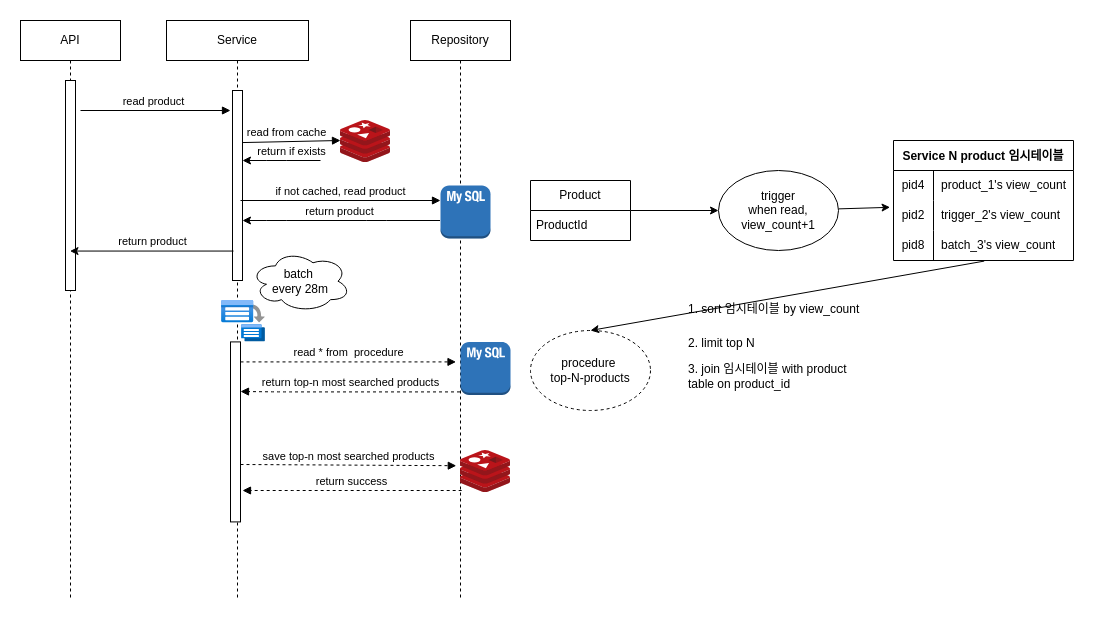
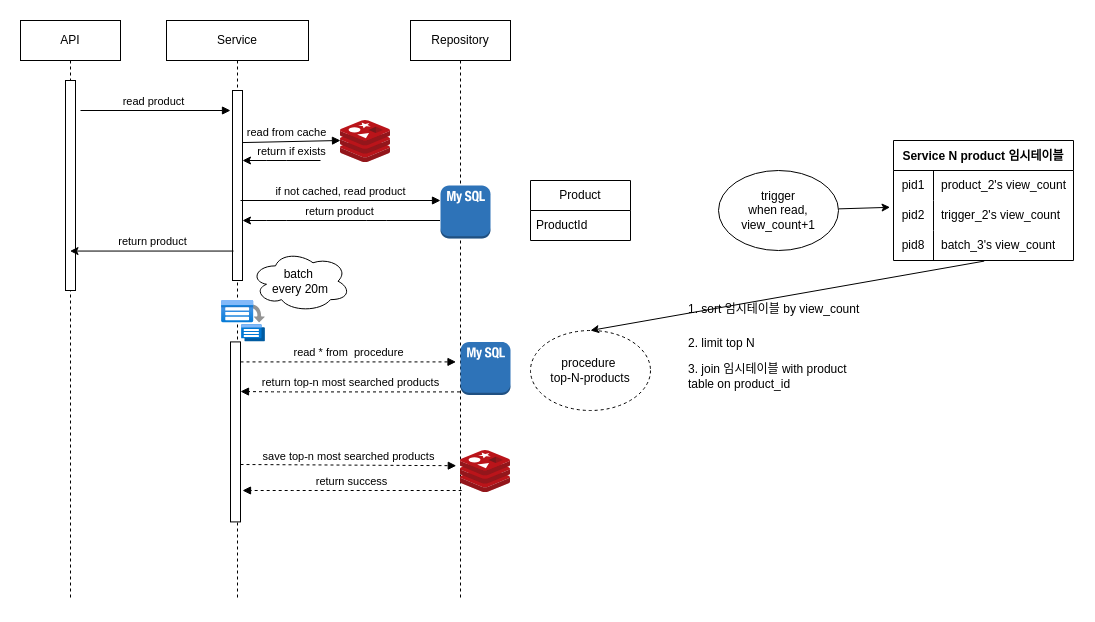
- <mxCell id="18" value="pid4" style="shape=partialRectangle;html=1;whiteSpace=wrap;connectable=0;fillColor=none;top=0;left=0;bottom=0;right=0;overflow=hidden;pointerEvents=1;" parent="17" vertex="1"><mxGeometry width="40" height="30" as="geometry"><mxRectangle width="40" height="30" as="alternateBounds" /></mxGeometry></mxCell>
+ <mxCell id="18" value="pid1" style="shape=partialRectangle;html=1;whiteSpace=wrap;connectable=0;fillColor=none;top=0;left=0;bottom=0;right=0;overflow=hidden;pointerEvents=1;" parent="17" vertex="1"><mxGeometry width="40" height="30" as="geometry"><mxRectangle width="40" height="30" as="alternateBounds" /></mxGeometry></mxCell>
- <mxCell id="19" value="product_1's view_count" style="shape=partialRectangle;html=1;whiteSpace=wrap;connectable=0;fillColor=none;top=0;left=0;bottom=0;right=0;align=left;spacingLeft=6;overflow=hidden;" parent="17" vertex="1"><mxGeometry x="40" width="140" height="30" as="geometry"><mxRectangle width="140" height="30" as="alternateBounds" /></mxGeometry></mxCell>
+ <mxCell id="19" value="product_2's view_count" style="shape=partialRectangle;html=1;whiteSpace=wrap;connectable=0;fillColor=none;top=0;left=0;bottom=0;right=0;align=left;spacingLeft=6;overflow=hidden;" parent="17" vertex="1"><mxGeometry x="40" width="140" height="30" as="geometry"><mxRectangle width="140" height="30" as="alternateBounds" /></mxGeometry></mxCell>
- <mxCell id="2" style="edgeStyle=none;html=1;entryX=0;entryY=0.5;entryDx=0;entryDy=0;" parent="1" source="3" target="27" edge="1"><mxGeometry relative="1" as="geometry" /></mxCell>
- <mxCell id="30" value="batch&amp;nbsp;&lt;br&gt;every 28m" style="ellipse;shape=cloud;whiteSpace=wrap;html=1;" parent="1" vertex="1"><mxGeometry x="250" y="250" width="100" height="61.41" as="geometry" /></mxCell>
+ <mxCell id="30" value="batch&amp;nbsp;&lt;br&gt;every 20m" style="ellipse;shape=cloud;whiteSpace=wrap;html=1;" parent="1" vertex="1"><mxGeometry x="250" y="250" width="100" height="61.41" as="geometry" /></mxCell>
